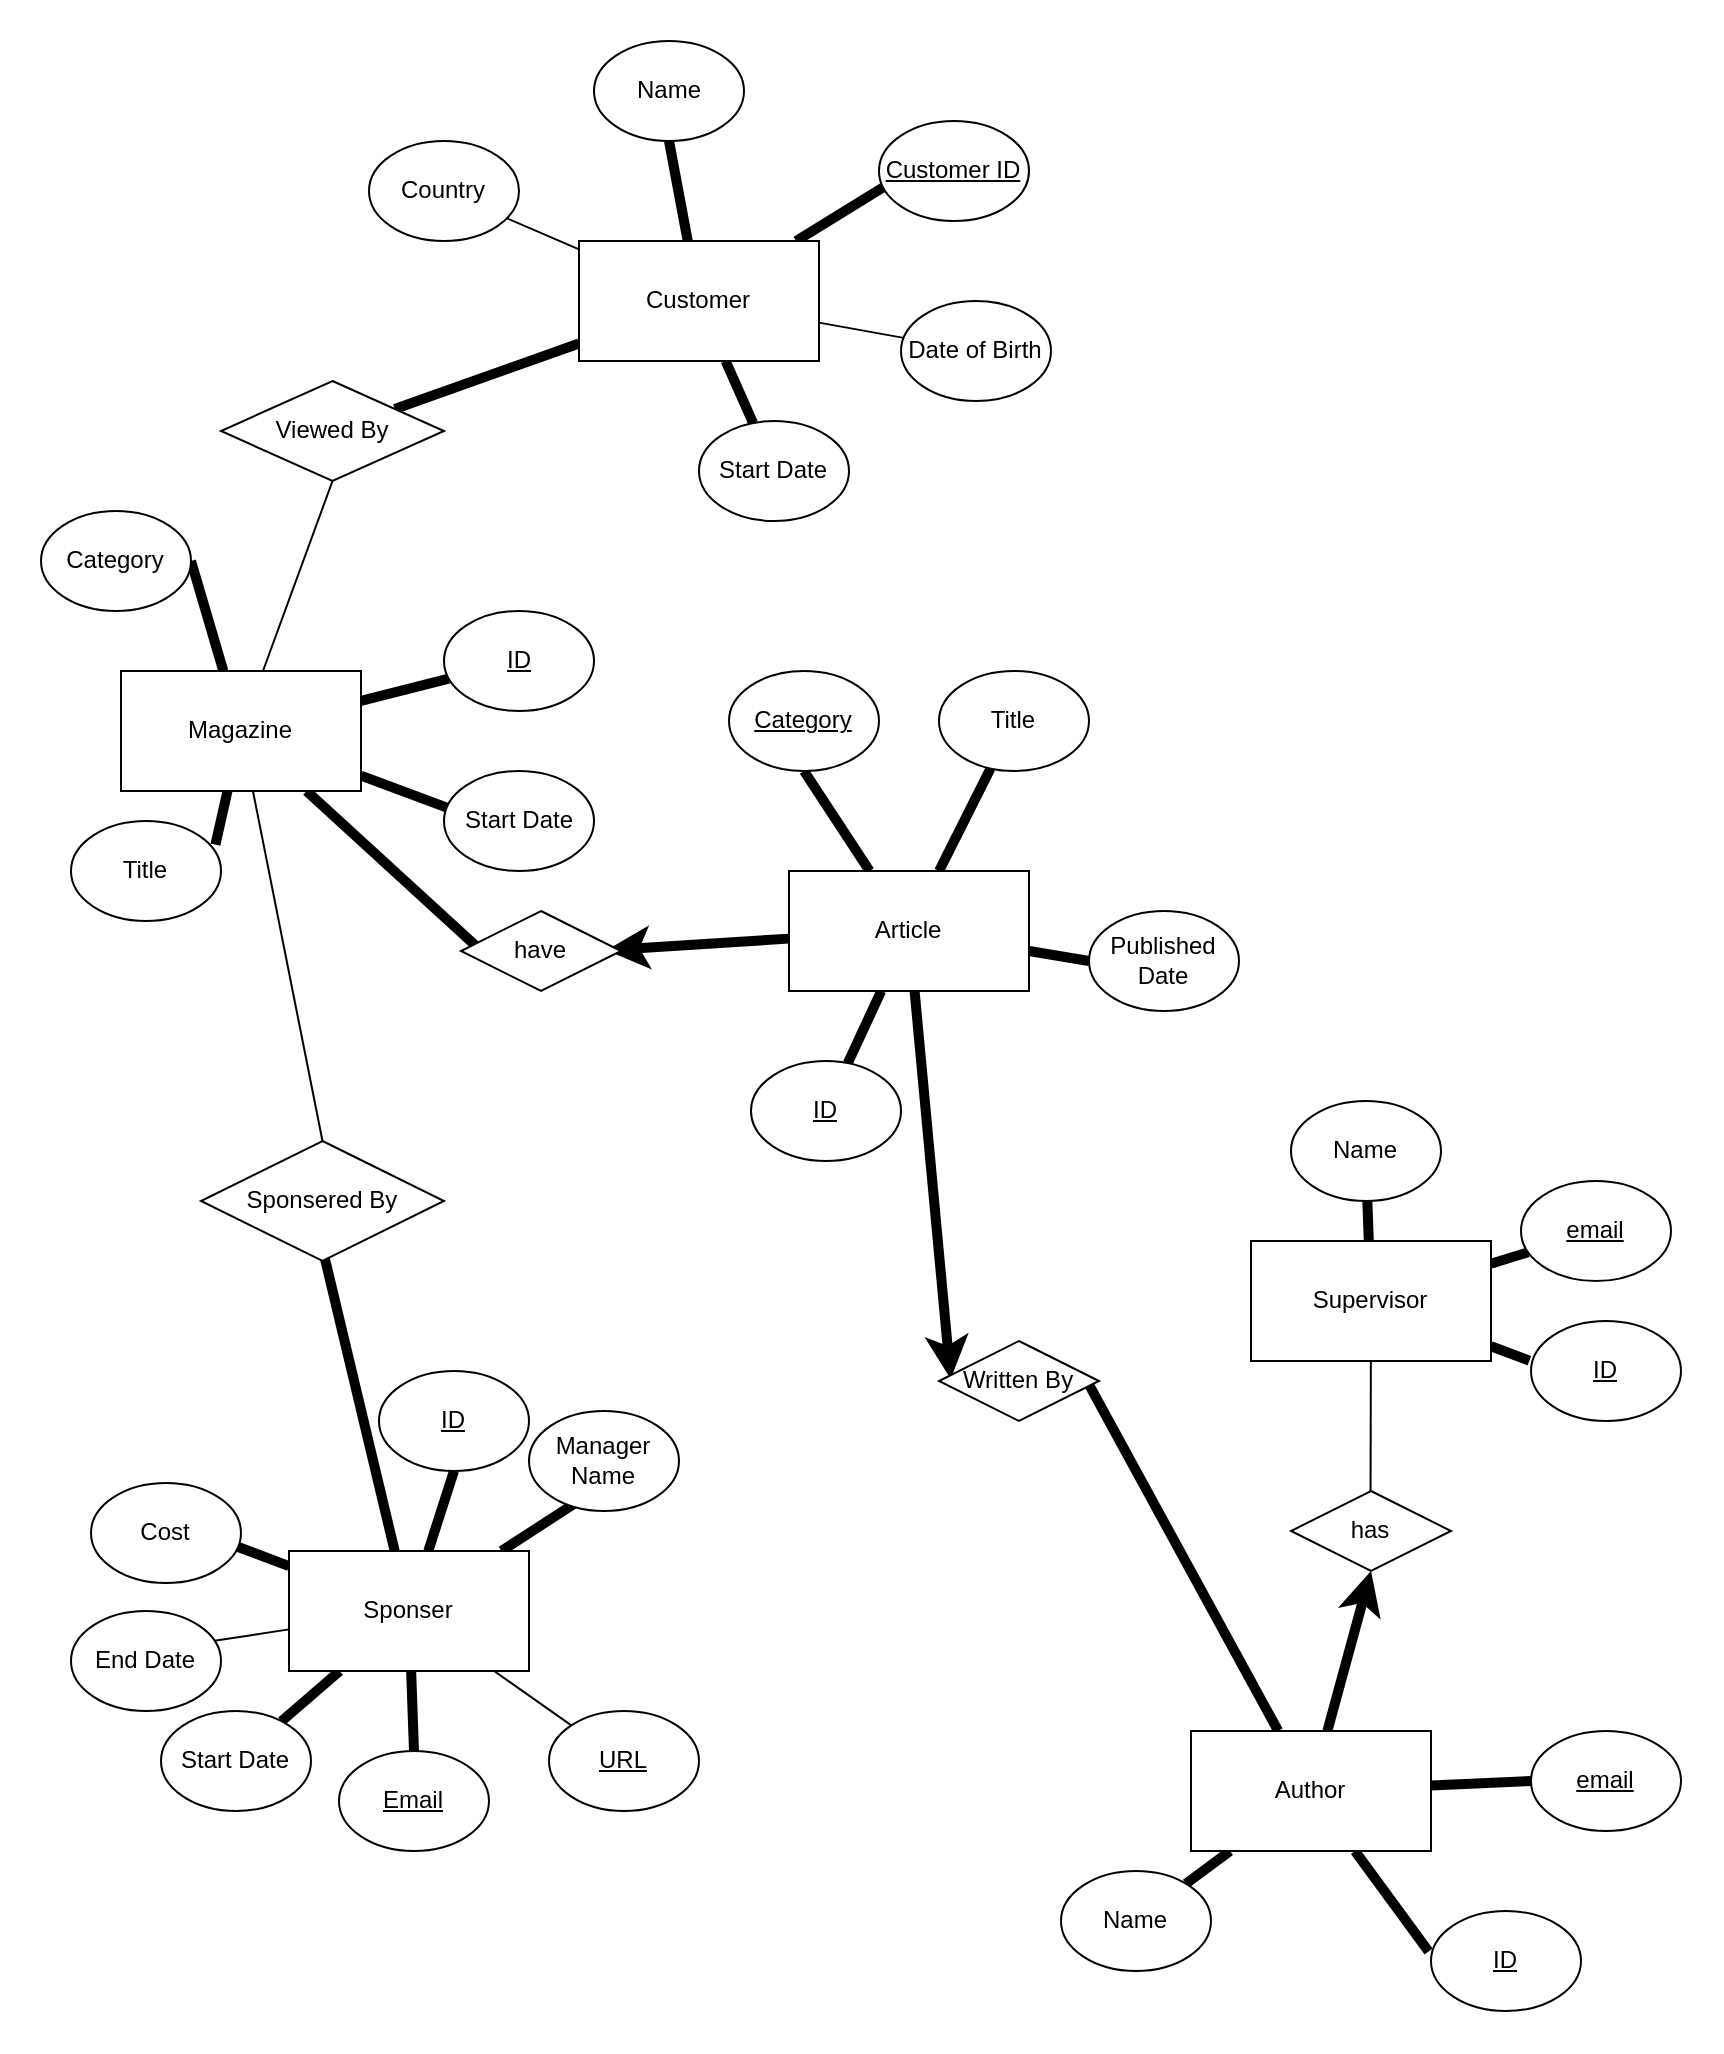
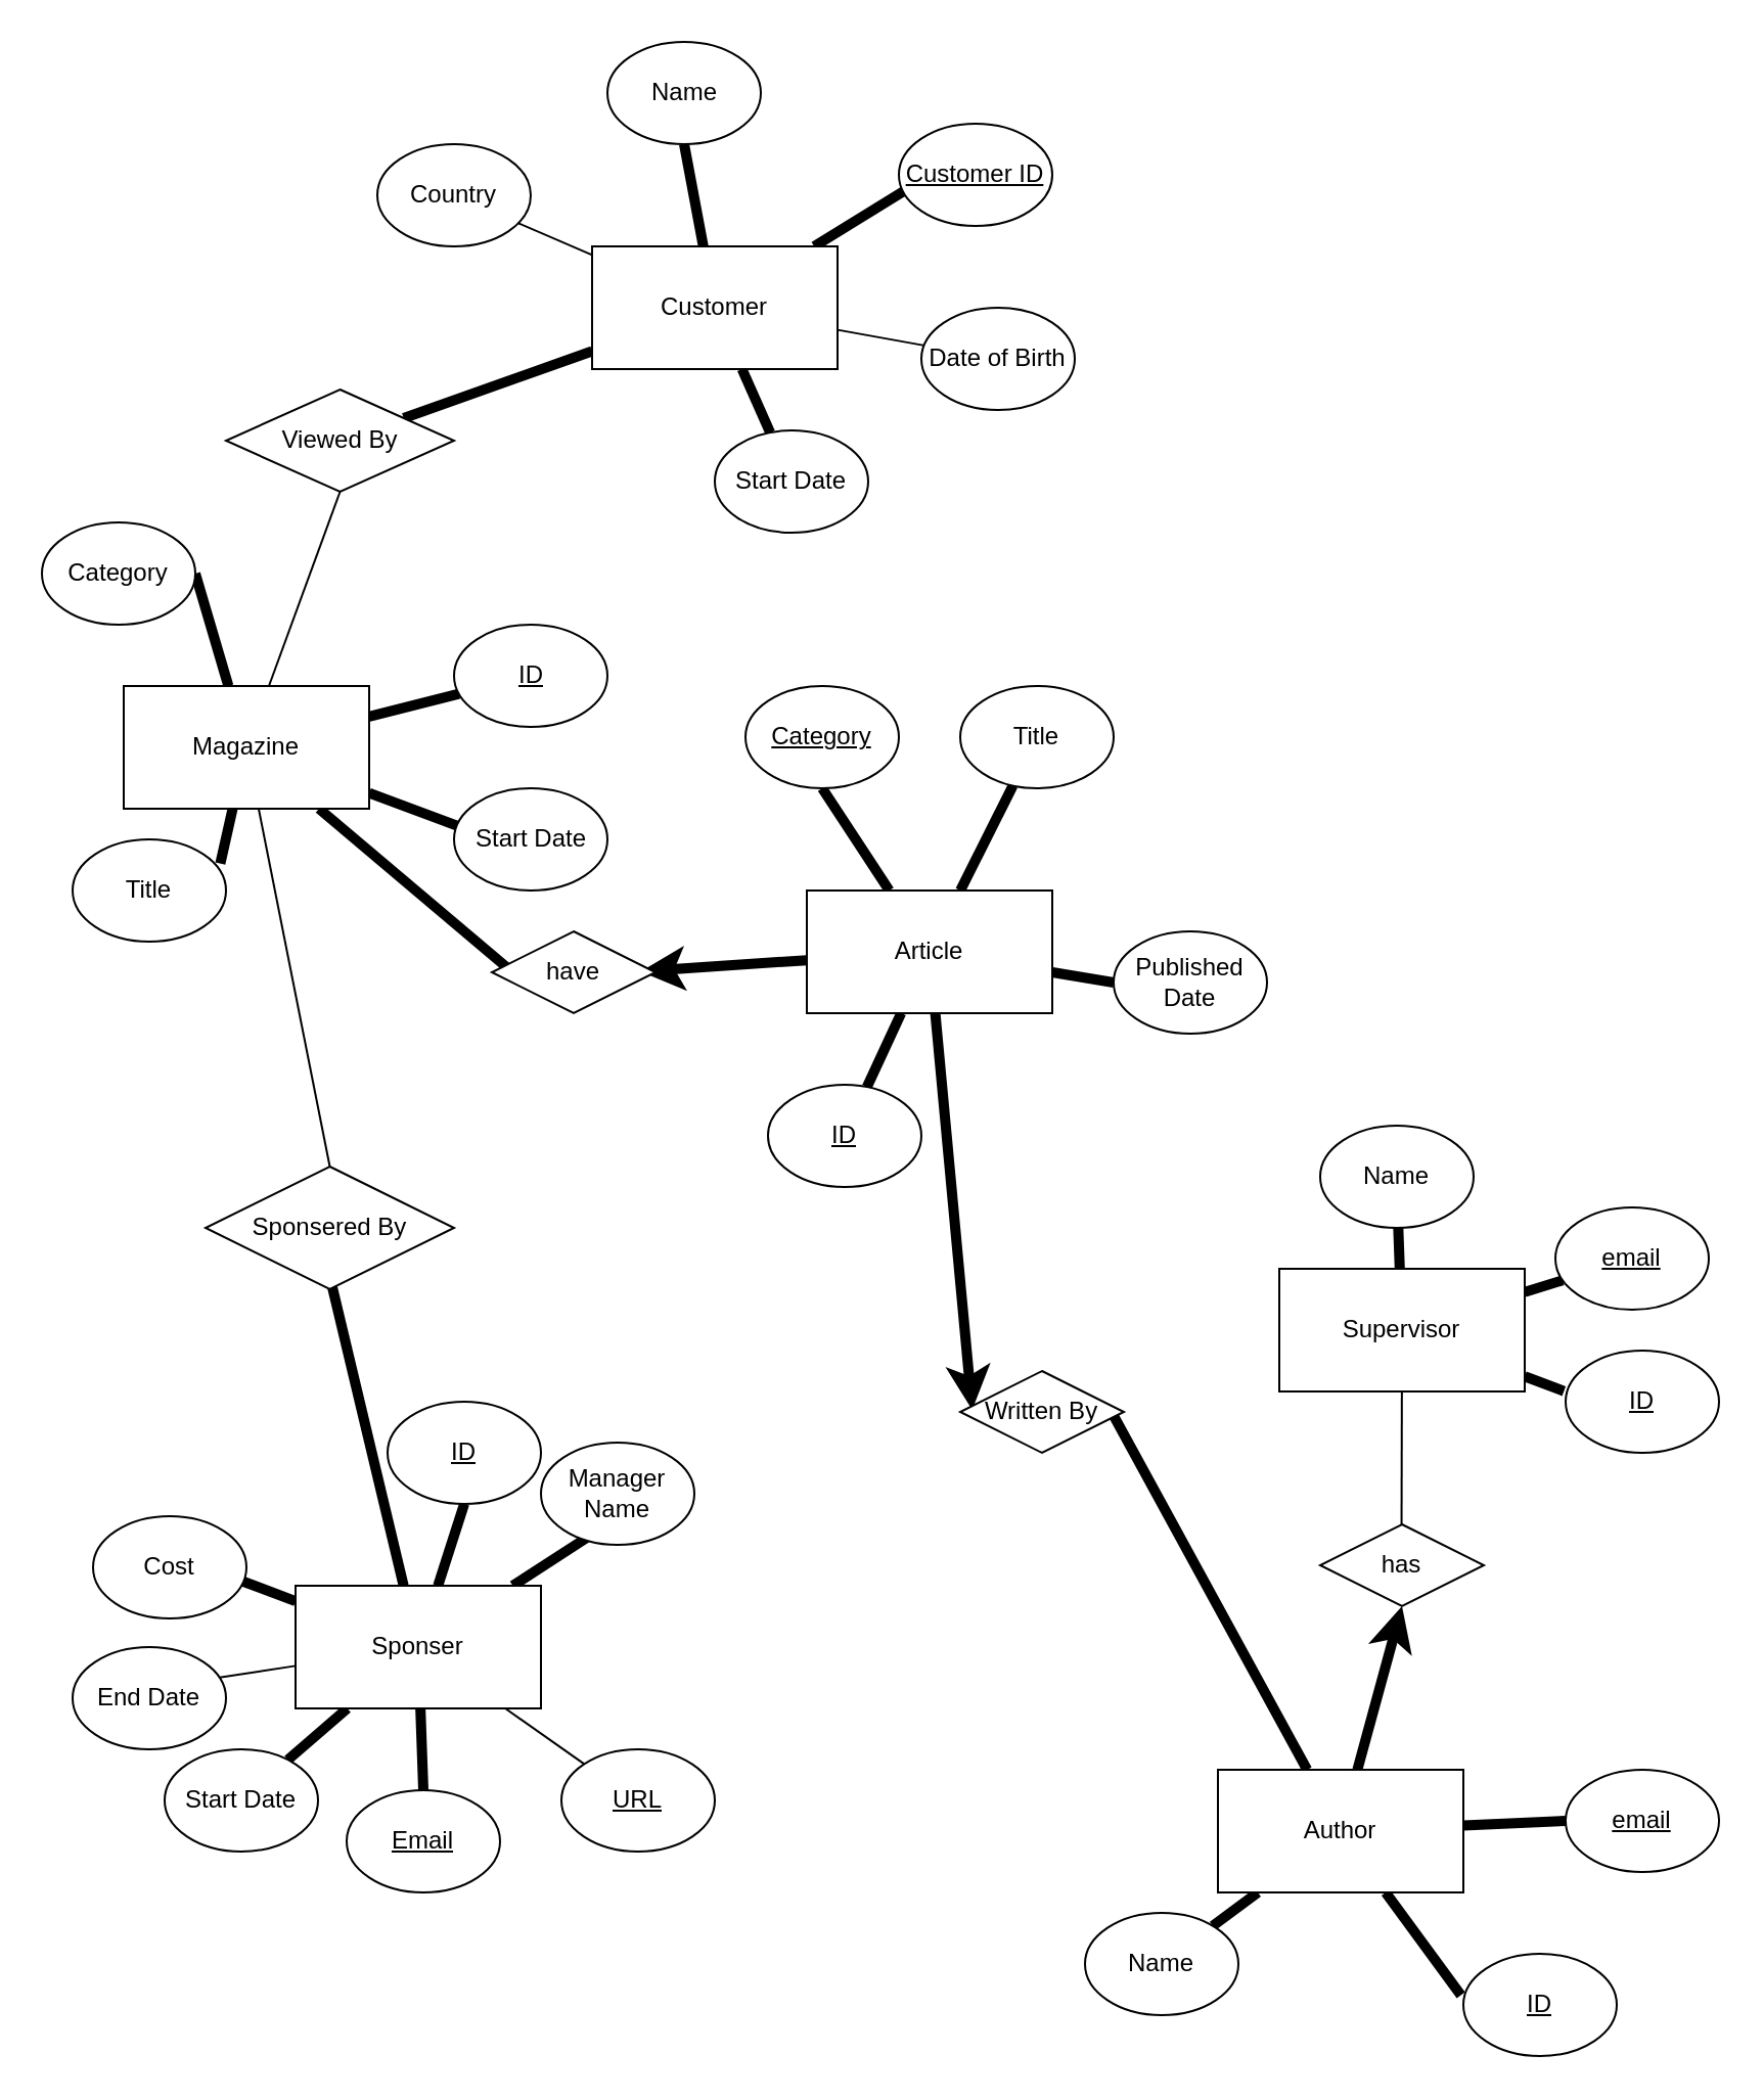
- <mxCell id="64" value="have" style="rhombus;whiteSpace=wrap;html=1;" parent="1" vertex="1"><mxGeometry x="230" y="455" width="80" height="40" as="geometry" /></mxCell>
+ <mxCell id="64" value="have" style="rhombus;whiteSpace=wrap;html=1;" parent="1" vertex="1"><mxGeometry x="240" y="455" width="80" height="40" as="geometry" /></mxCell>
